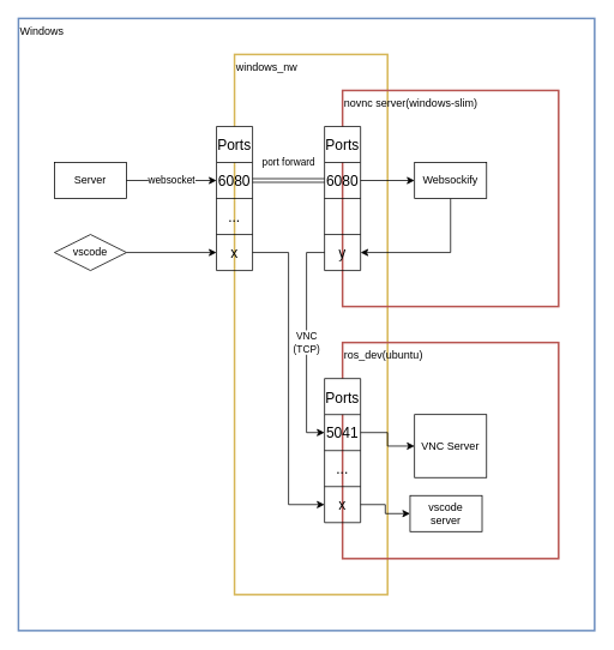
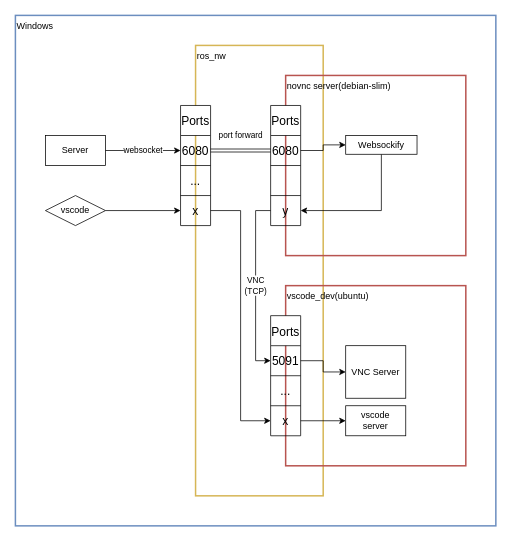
- <mxCell id="5" value="windows_nw" style="rounded=0;whiteSpace=wrap;html=1;align=left;verticalAlign=top;fillColor=none;strokeColor=#d6b656;strokeWidth=2;" parent="4" vertex="1"><mxGeometry x="260" y="60" width="170" height="600" as="geometry" /></mxCell>
+ <mxCell id="5" value="ros_nw" style="rounded=0;whiteSpace=wrap;html=1;align=left;verticalAlign=top;fillColor=none;strokeColor=#d6b656;strokeWidth=2;" parent="4" vertex="1"><mxGeometry x="260" y="60" width="170" height="600" as="geometry" /></mxCell>
- <mxCell id="7" value="novnc server(windows-slim)" style="rounded=0;whiteSpace=wrap;html=1;align=left;verticalAlign=top;fillColor=none;strokeColor=#b85450;strokeWidth=2;" vertex="1" parent="4"><mxGeometry x="380" y="100" width="240" height="240" as="geometry" /></mxCell>
+ <mxCell id="7" value="novnc server(debian-slim)" style="rounded=0;whiteSpace=wrap;html=1;align=left;verticalAlign=top;fillColor=none;strokeColor=#b85450;strokeWidth=2;" vertex="1" parent="4"><mxGeometry x="380" y="100" width="240" height="240" as="geometry" /></mxCell>
- <mxCell id="26" value="Websockify" style="rounded=0;whiteSpace=wrap;html=1;" vertex="1" parent="8"><mxGeometry x="460" y="180" width="80" height="40" as="geometry" /></mxCell>
+ <mxCell id="26" value="Websockify" style="rounded=0;whiteSpace=wrap;html=1;" vertex="1" parent="8"><mxGeometry x="460" y="180" width="95" height="25" as="geometry" /></mxCell>
- <mxCell id="6" value="ros_dev(ubuntu)" style="rounded=0;whiteSpace=wrap;html=1;align=left;verticalAlign=top;fillColor=none;strokeColor=#b85450;strokeWidth=2;" parent="4" vertex="1"><mxGeometry x="380" y="380" width="240" height="240" as="geometry" /></mxCell>
+ <mxCell id="6" value="vscode_dev(ubuntu)" style="rounded=0;whiteSpace=wrap;html=1;align=left;verticalAlign=top;fillColor=none;strokeColor=#b85450;strokeWidth=2;" parent="4" vertex="1"><mxGeometry x="380" y="380" width="240" height="240" as="geometry" /></mxCell>
- <mxCell id="18" value="5041" style="shape=partialRectangle;html=1;whiteSpace=wrap;connectable=0;strokeColor=inherit;overflow=hidden;fillColor=none;top=0;left=0;bottom=0;right=0;pointerEvents=1;fontSize=16;" vertex="1" parent="17"><mxGeometry width="40" height="40" as="geometry"><mxRectangle width="40" height="40" as="alternateBounds" /></mxGeometry></mxCell>
+ <mxCell id="18" value="5091" style="shape=partialRectangle;html=1;whiteSpace=wrap;connectable=0;strokeColor=inherit;overflow=hidden;fillColor=none;top=0;left=0;bottom=0;right=0;pointerEvents=1;fontSize=16;" vertex="1" parent="17"><mxGeometry width="40" height="40" as="geometry"><mxRectangle width="40" height="40" as="alternateBounds" /></mxGeometry></mxCell>
- <mxCell id="35" value="vscode&lt;br&gt;server" style="rounded=0;whiteSpace=wrap;html=1;" vertex="1" parent="8"><mxGeometry x="455" y="550" width="80" height="40" as="geometry" /></mxCell>
+ <mxCell id="35" value="vscode&lt;br&gt;server" style="rounded=0;whiteSpace=wrap;html=1;" vertex="1" parent="8"><mxGeometry x="460" y="540" width="80" height="40" as="geometry" /></mxCell>
